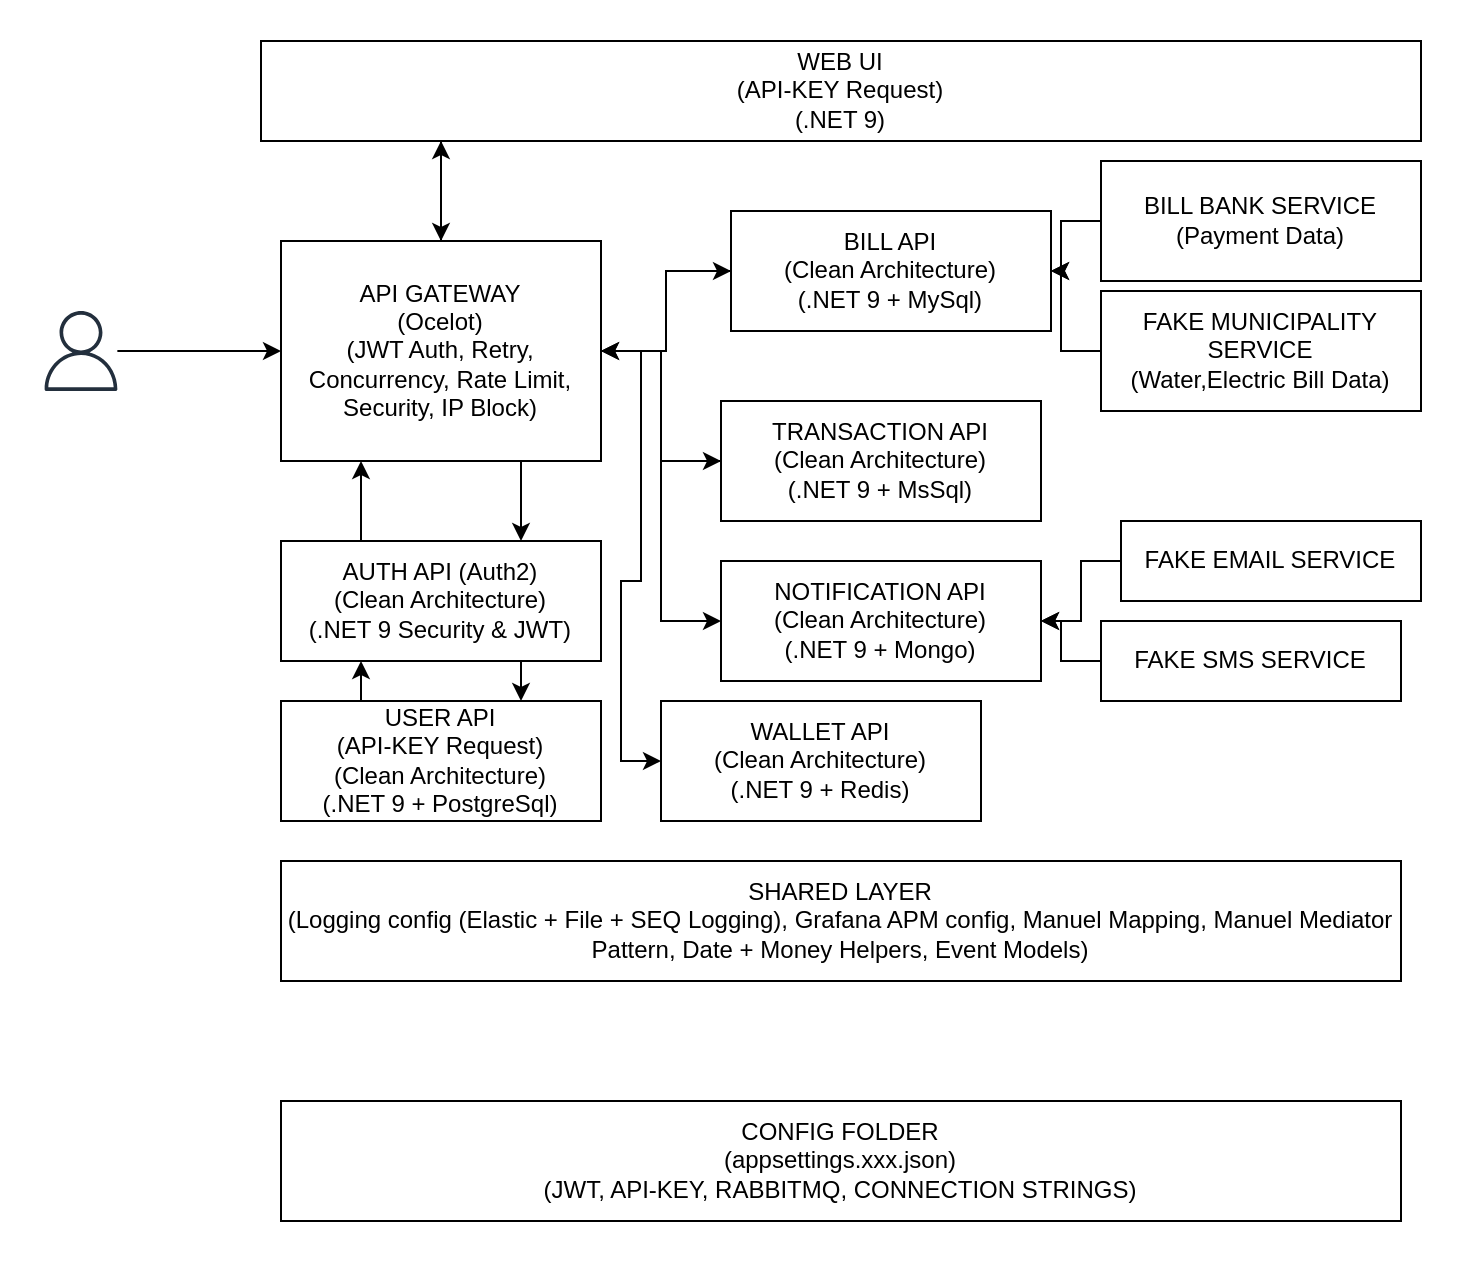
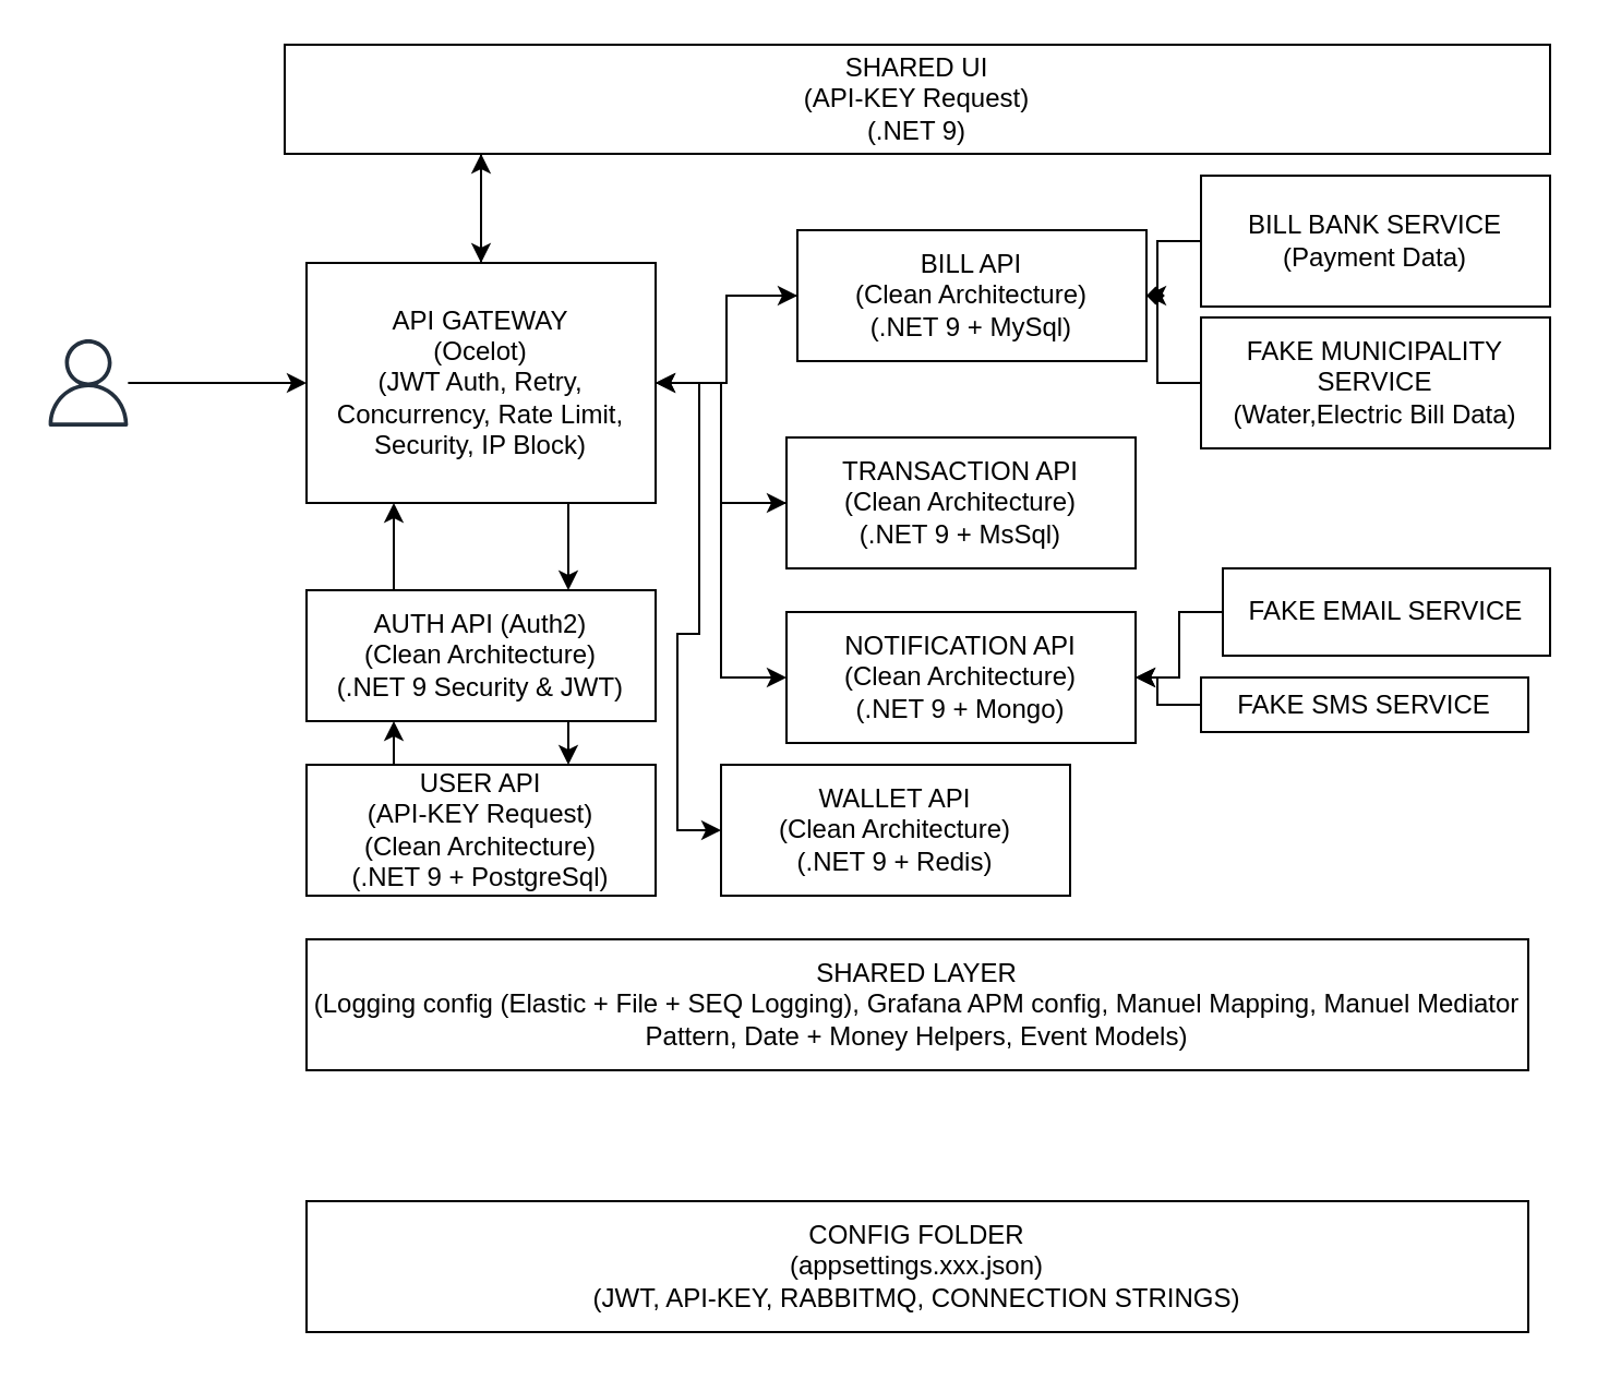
- <mxCell id="32" value="WEB UI&lt;div&gt;(API-KEY Request)&lt;br&gt;&lt;div&gt;(.NET 9)&lt;/div&gt;&lt;/div&gt;" style="rounded=0;whiteSpace=wrap;html=1;" vertex="1" parent="1"><mxGeometry x="130" y="20" width="580" height="50" as="geometry" /></mxCell>
+ <mxCell id="32" value="SHARED UI&lt;div&gt;(API-KEY Request)&lt;br&gt;&lt;div&gt;(.NET 9)&lt;/div&gt;&lt;/div&gt;" style="rounded=0;whiteSpace=wrap;html=1;" vertex="1" parent="1"><mxGeometry x="130" y="20" width="580" height="50" as="geometry" /></mxCell>
- <mxCell id="20" style="edgeStyle=orthogonalEdgeStyle;rounded=0;orthogonalLoop=1;jettySize=auto;html=1;exitX=0;exitY=0.5;exitDx=0;exitDy=0;" edge="1" parent="1" source="21" target="14"><mxGeometry relative="1" as="geometry" /></mxCell>
+ <mxCell id="20" style="edgeStyle=orthogonalEdgeStyle;rounded=0;orthogonalLoop=1;jettySize=auto;html=1;exitX=0;exitY=0.5;exitDx=0;exitDy=0;endArrow=diamond;" edge="1" parent="1" source="21" target="14"><mxGeometry relative="1" as="geometry" /></mxCell>
- <mxCell id="29" value="FAKE SMS SERVICE" style="rounded=0;whiteSpace=wrap;html=1;" vertex="1" parent="1"><mxGeometry x="550" y="310" width="150" height="40" as="geometry" /></mxCell>
+ <mxCell id="29" value="FAKE SMS SERVICE" style="rounded=0;whiteSpace=wrap;html=1;" vertex="1" parent="1"><mxGeometry x="550" y="310" width="150" height="25" as="geometry" /></mxCell>
